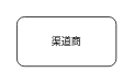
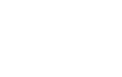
- <mxCell id="2" value="渠道商" style="rounded=1;whiteSpace=wrap;html=1;" vertex="1" parent="1"><mxGeometry x="20" y="20" width="120" height="60" as="geometry" /></mxCell>
